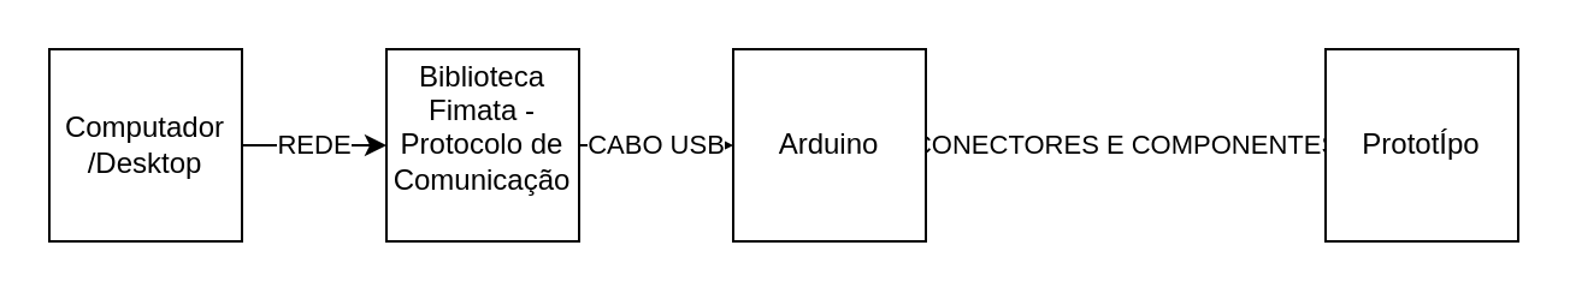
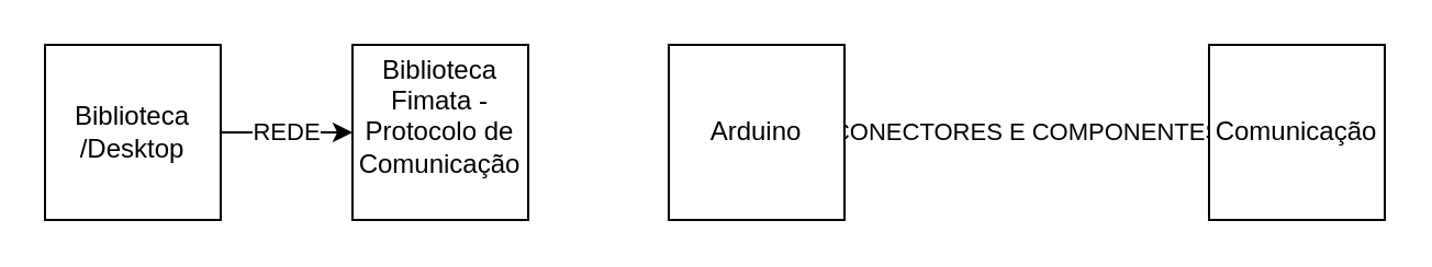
- <mxCell id="3" value="&lt;font style=&quot;vertical-align: inherit&quot;&gt;&lt;font style=&quot;vertical-align: inherit&quot;&gt;Computador&lt;br&gt;/Desktop&lt;/font&gt;&lt;/font&gt;" style="whiteSpace=wrap;html=1;aspect=fixed;" vertex="1" parent="1"><mxGeometry x="20" y="20" width="80" height="80" as="geometry" /></mxCell>
+ <mxCell id="3" value="&lt;font style=&quot;vertical-align: inherit&quot;&gt;&lt;font style=&quot;vertical-align: inherit&quot;&gt;Biblioteca&lt;br&gt;/Desktop&lt;/font&gt;&lt;/font&gt;" style="whiteSpace=wrap;html=1;aspect=fixed;" vertex="1" parent="1"><mxGeometry x="20" y="20" width="80" height="80" as="geometry" /></mxCell>
- <mxCell id="4" value="&lt;font style=&quot;vertical-align: inherit&quot;&gt;&lt;font style=&quot;vertical-align: inherit&quot;&gt;CABO USB&lt;/font&gt;&lt;/font&gt;" style="edgeStyle=orthogonalEdgeStyle;rounded=0;orthogonalLoop=1;jettySize=auto;html=1;exitX=1;exitY=0.5;exitDx=0;exitDy=0;entryX=0;entryY=0.5;entryDx=0;entryDy=0;" edge="1" parent="1" source="5" target="7"><mxGeometry relative="1" as="geometry" /></mxCell>
- <mxCell id="8" value="&lt;font style=&quot;vertical-align: inherit&quot;&gt;&lt;font style=&quot;vertical-align: inherit&quot;&gt;&lt;font style=&quot;vertical-align: inherit&quot;&gt;&lt;font style=&quot;vertical-align: inherit&quot;&gt;&lt;font style=&quot;vertical-align: inherit&quot;&gt;&lt;font style=&quot;vertical-align: inherit&quot;&gt;&lt;font style=&quot;vertical-align: inherit&quot;&gt;&lt;font style=&quot;vertical-align: inherit&quot;&gt;PrototÍpo&lt;/font&gt;&lt;/font&gt;&lt;/font&gt;&lt;/font&gt;&lt;/font&gt;&lt;/font&gt;&lt;/font&gt;&lt;/font&gt;" style="whiteSpace=wrap;html=1;aspect=fixed;" vertex="1" parent="1"><mxGeometry x="550" y="20" width="80" height="80" as="geometry" /></mxCell>
+ <mxCell id="8" value="&lt;font style=&quot;vertical-align: inherit&quot;&gt;&lt;font style=&quot;vertical-align: inherit&quot;&gt;&lt;font style=&quot;vertical-align: inherit&quot;&gt;&lt;font style=&quot;vertical-align: inherit&quot;&gt;&lt;font style=&quot;vertical-align: inherit&quot;&gt;&lt;font style=&quot;vertical-align: inherit&quot;&gt;&lt;font style=&quot;vertical-align: inherit&quot;&gt;&lt;font style=&quot;vertical-align: inherit&quot;&gt;Comunicação&lt;/font&gt;&lt;/font&gt;&lt;/font&gt;&lt;/font&gt;&lt;/font&gt;&lt;/font&gt;&lt;/font&gt;&lt;/font&gt;" style="whiteSpace=wrap;html=1;aspect=fixed;" vertex="1" parent="1"><mxGeometry x="550" y="20" width="80" height="80" as="geometry" /></mxCell>
